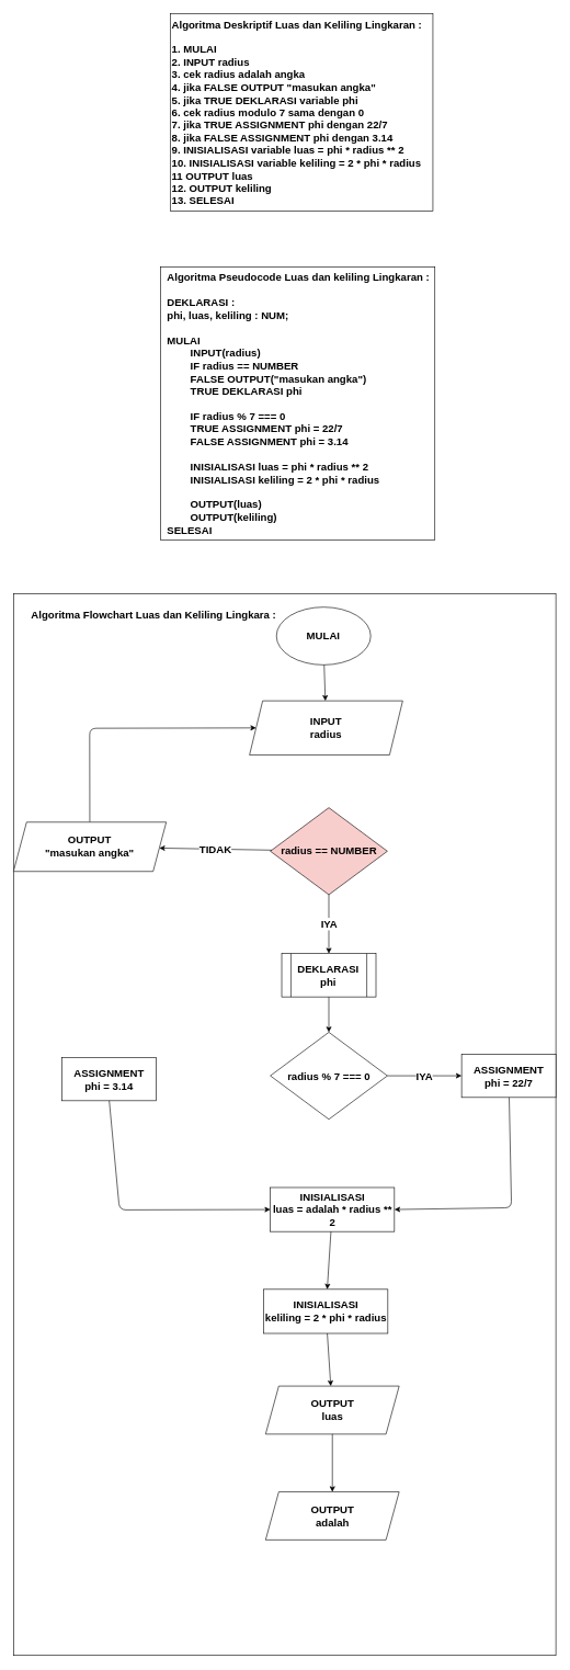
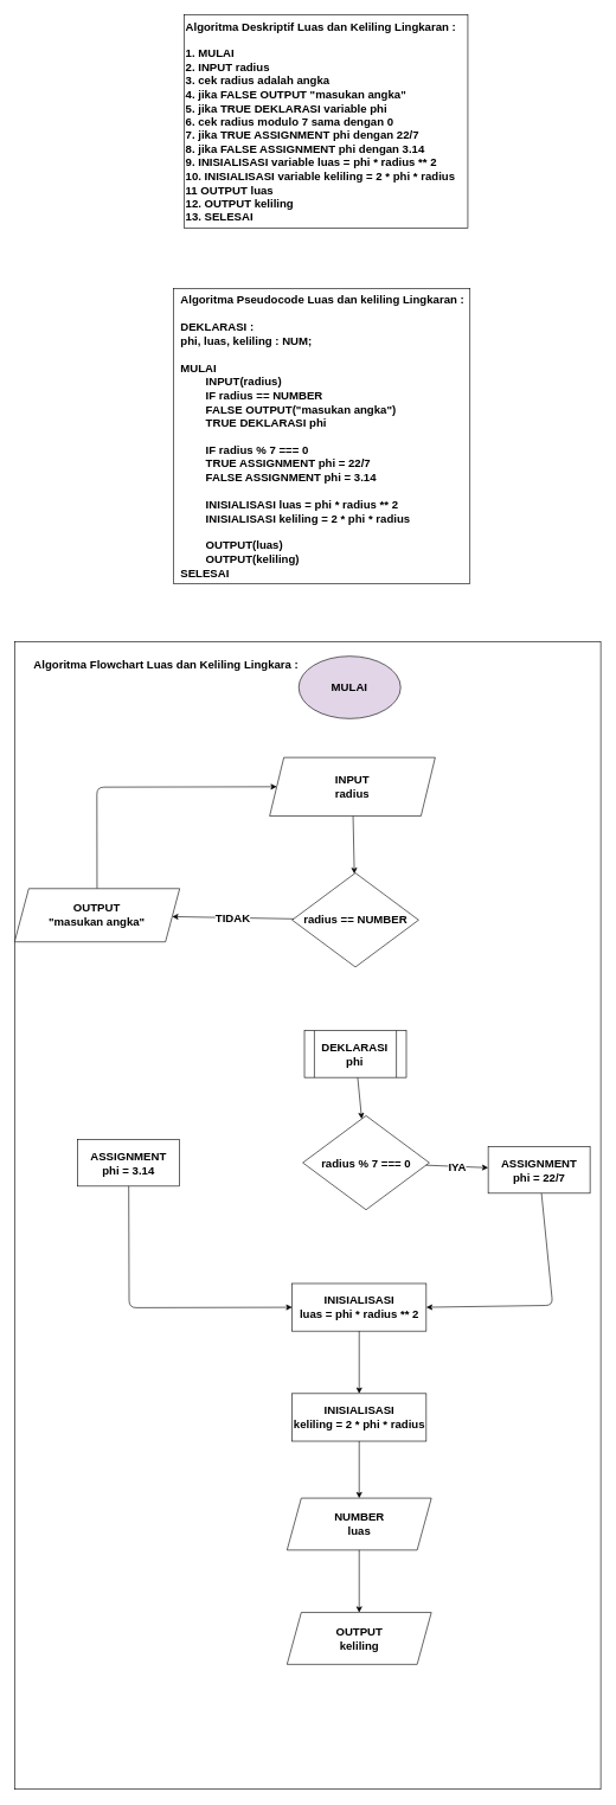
- <mxCell id="3" value="&lt;font style=&quot;font-size: 16px;&quot;&gt;MULAI&lt;/font&gt;" style="ellipse;whiteSpace=wrap;html=1;strokeColor=default;labelBorderColor=none;fontStyle=1;fontSize=16;" vertex="1" parent="2"><mxGeometry x="399.998" y="20" width="143.374" height="87.837" as="geometry" /></mxCell>
+ <mxCell id="3" value="&lt;font style=&quot;font-size: 16px;&quot;&gt;MULAI&lt;/font&gt;" style="ellipse;whiteSpace=wrap;html=1;strokeColor=default;labelBorderColor=none;fontStyle=1;fontSize=16;fillColor=#e1d5e7;" vertex="1" parent="2"><mxGeometry x="399.998" y="20" width="143.374" height="87.837" as="geometry" /></mxCell>
- <mxCell id="5" value="" style="edgeStyle=none;html=1;fontSize=16;labelBorderColor=none;strokeColor=default;fontStyle=1" edge="1" parent="2" source="3" target="4"><mxGeometry relative="1" as="geometry" /></mxCell>
+ <mxCell id="7" value="" style="edgeStyle=none;html=1;labelBorderColor=none;strokeColor=default;fontSize=16;fontStyle=1" edge="1" parent="2" source="4" target="6"><mxGeometry relative="1" as="geometry" /></mxCell>
- <mxCell id="6" value="radius == NUMBER" style="rhombus;whiteSpace=wrap;html=1;labelBorderColor=none;strokeColor=default;fontStyle=1;fontSize=16;fillColor=#f8cecc;" vertex="1" parent="2"><mxGeometry x="390.695" y="324.996" width="178.023" height="132.304" as="geometry" /></mxCell>
+ <mxCell id="6" value="radius == NUMBER" style="rhombus;whiteSpace=wrap;html=1;labelBorderColor=none;strokeColor=default;fontStyle=1;fontSize=16;" vertex="1" parent="2"><mxGeometry x="390.695" y="324.996" width="178.023" height="132.304" as="geometry" /></mxCell>
- <mxCell id="14" value="IYA" style="edgeStyle=none;html=1;labelBorderColor=none;strokeColor=default;fontSize=16;fontStyle=1" edge="1" parent="2" source="6" target="13"><mxGeometry relative="1" as="geometry" /></mxCell>
- <mxCell id="11" value="radius % 7 === 0" style="rhombus;whiteSpace=wrap;html=1;labelBorderColor=none;strokeColor=default;fontStyle=1;fontSize=16;" vertex="1" parent="2"><mxGeometry x="390.695" y="666.461" width="178.023" height="132.304" as="geometry" /></mxCell>
+ <mxCell id="11" value="radius % 7 === 0" style="rhombus;whiteSpace=wrap;html=1;labelBorderColor=none;strokeColor=default;fontStyle=1;fontSize=16;" vertex="1" parent="2"><mxGeometry x="405.695" y="666.461" width="178.023" height="132.304" as="geometry" /></mxCell>
- <mxCell id="16" value="ASSIGNMENT&lt;br style=&quot;font-size: 16px;&quot;&gt;phi = 22/7" style="whiteSpace=wrap;html=1;labelBorderColor=none;strokeColor=default;fontStyle=1;fontSize=16;" vertex="1" parent="2"><mxGeometry x="681.626" y="699.674" width="143.374" height="65.878" as="geometry" /></mxCell>
+ <mxCell id="16" value="ASSIGNMENT&lt;br style=&quot;font-size: 16px;&quot;&gt;phi = 22/7" style="whiteSpace=wrap;html=1;labelBorderColor=none;strokeColor=default;fontStyle=1;fontSize=16;" vertex="1" parent="2"><mxGeometry x="666.626" y="709.674" width="143.374" height="65.878" as="geometry" /></mxCell>
- <mxCell id="15" value="ASSIGNMENT&lt;br style=&quot;font-size: 16px;&quot;&gt;phi = 3.14" style="whiteSpace=wrap;html=1;labelBorderColor=none;strokeColor=default;fontStyle=1;fontSize=16;" vertex="1" parent="2"><mxGeometry x="74.012" y="704.674" width="143.374" height="65.878" as="geometry" /></mxCell>
+ <mxCell id="15" value="ASSIGNMENT&lt;br style=&quot;font-size: 16px;&quot;&gt;phi = 3.14" style="whiteSpace=wrap;html=1;labelBorderColor=none;strokeColor=default;fontStyle=1;fontSize=16;" vertex="1" parent="2"><mxGeometry x="89.012" y="699.674" width="143.374" height="65.878" as="geometry" /></mxCell>
- <mxCell id="18" value="INISIALISASI&lt;br style=&quot;font-size: 16px;&quot;&gt;luas = adalah * radius ** 2" style="whiteSpace=wrap;html=1;labelBorderColor=none;strokeColor=default;fontStyle=1;fontSize=16;" vertex="1" parent="2"><mxGeometry x="390.695" y="902.522" width="188.776" height="66.976" as="geometry" /></mxCell>
+ <mxCell id="18" value="INISIALISASI&lt;br style=&quot;font-size: 16px;&quot;&gt;luas = phi * radius ** 2" style="whiteSpace=wrap;html=1;labelBorderColor=none;strokeColor=default;fontStyle=1;fontSize=16;" vertex="1" parent="2"><mxGeometry x="390.695" y="902.522" width="188.776" height="66.976" as="geometry" /></mxCell>
- <mxCell id="21" value="INISIALISASI&lt;br style=&quot;font-size: 16px;&quot;&gt;keliling = 2 * phi * radius" style="whiteSpace=wrap;html=1;labelBorderColor=none;strokeColor=default;fontStyle=1;fontSize=16;" vertex="1" parent="2"><mxGeometry x="380.695" y="1057.335" width="188.776" height="66.976" as="geometry" /></mxCell>
+ <mxCell id="21" value="INISIALISASI&lt;br style=&quot;font-size: 16px;&quot;&gt;keliling = 2 * phi * radius" style="whiteSpace=wrap;html=1;labelBorderColor=none;strokeColor=default;fontStyle=1;fontSize=16;" vertex="1" parent="2"><mxGeometry x="390.695" y="1057.335" width="188.776" height="66.976" as="geometry" /></mxCell>
- <mxCell id="23" value="OUTPUT&lt;br style=&quot;font-size: 16px;&quot;&gt;luas" style="shape=parallelogram;perimeter=parallelogramPerimeter;whiteSpace=wrap;html=1;fixedSize=1;labelBorderColor=none;strokeColor=default;fontStyle=1;fontSize=16;" vertex="1" parent="2"><mxGeometry x="383.526" y="1204.461" width="203.114" height="73.014" as="geometry" /></mxCell>
+ <mxCell id="23" value="NUMBER&lt;br style=&quot;font-size: 16px;&quot;&gt;luas" style="shape=parallelogram;perimeter=parallelogramPerimeter;whiteSpace=wrap;html=1;fixedSize=1;labelBorderColor=none;strokeColor=default;fontStyle=1;fontSize=16;" vertex="1" parent="2"><mxGeometry x="383.526" y="1204.461" width="203.114" height="73.014" as="geometry" /></mxCell>
- <mxCell id="25" value="OUTPUT&lt;br style=&quot;font-size: 16px;&quot;&gt;adalah" style="shape=parallelogram;perimeter=parallelogramPerimeter;whiteSpace=wrap;html=1;fixedSize=1;labelBorderColor=none;strokeColor=default;fontStyle=1;fontSize=16;" vertex="1" parent="2"><mxGeometry x="383.526" y="1365.312" width="203.114" height="73.014" as="geometry" /></mxCell>
+ <mxCell id="25" value="OUTPUT&lt;br style=&quot;font-size: 16px;&quot;&gt;keliling" style="shape=parallelogram;perimeter=parallelogramPerimeter;whiteSpace=wrap;html=1;fixedSize=1;labelBorderColor=none;strokeColor=default;fontStyle=1;fontSize=16;" vertex="1" parent="2"><mxGeometry x="383.526" y="1365.312" width="203.114" height="73.014" as="geometry" /></mxCell>
